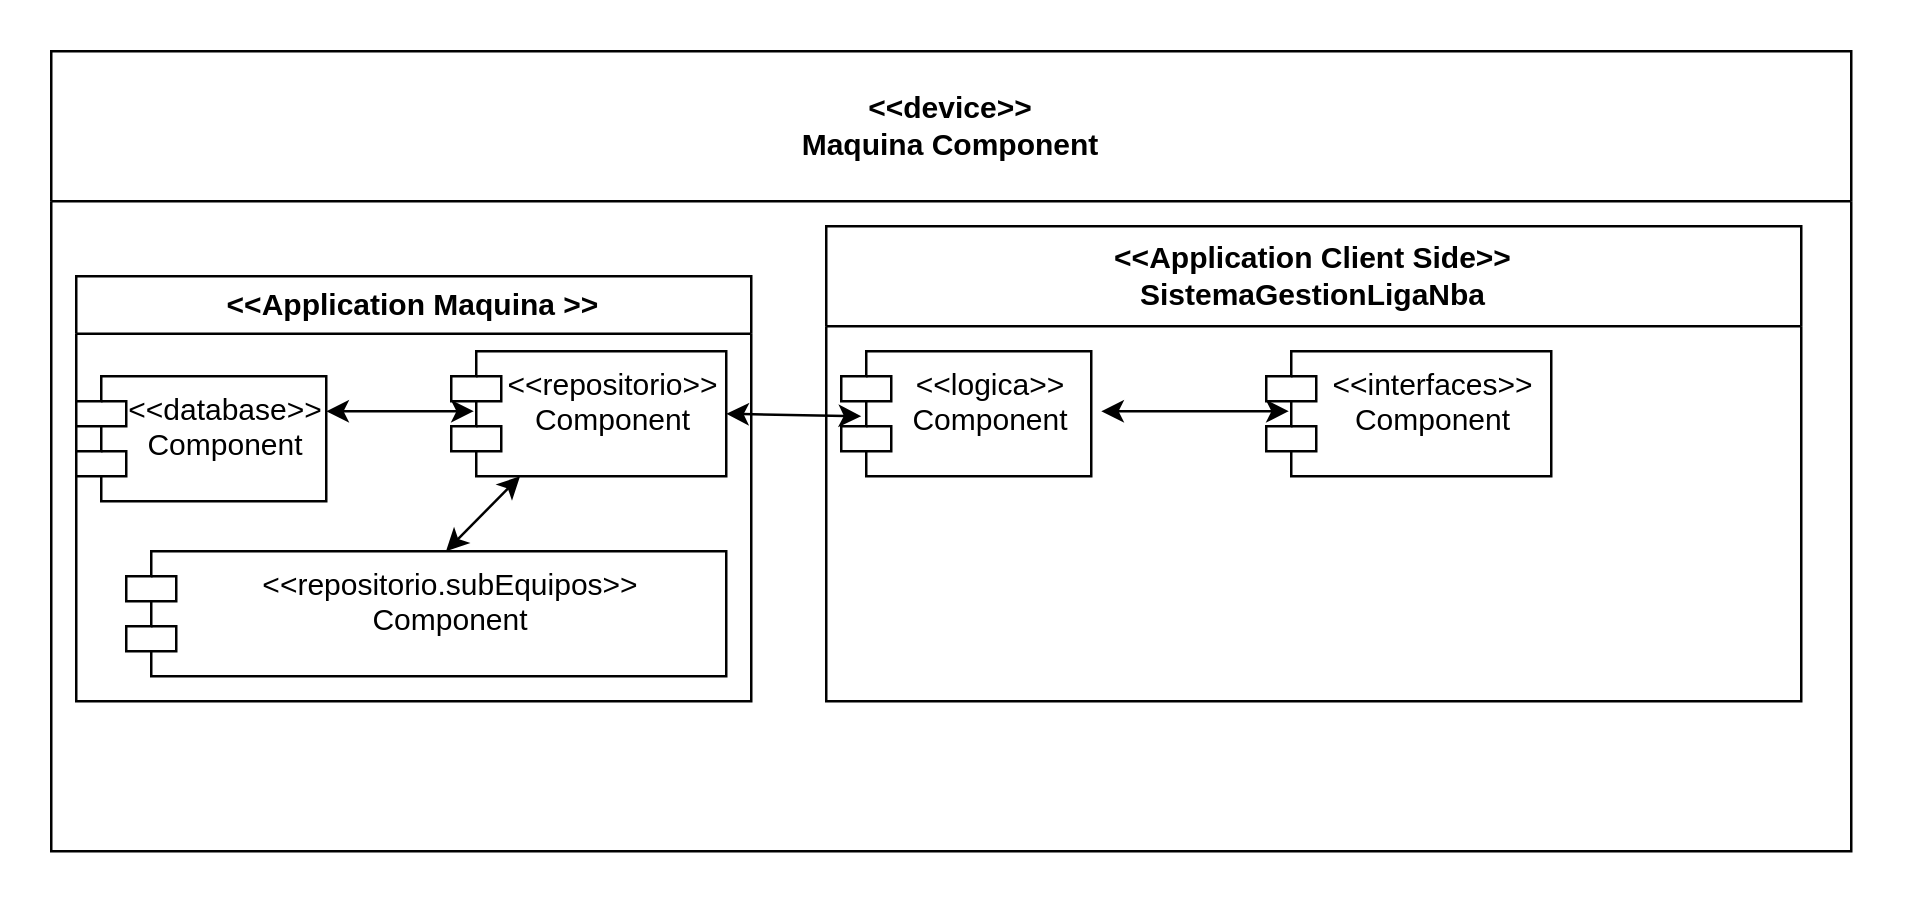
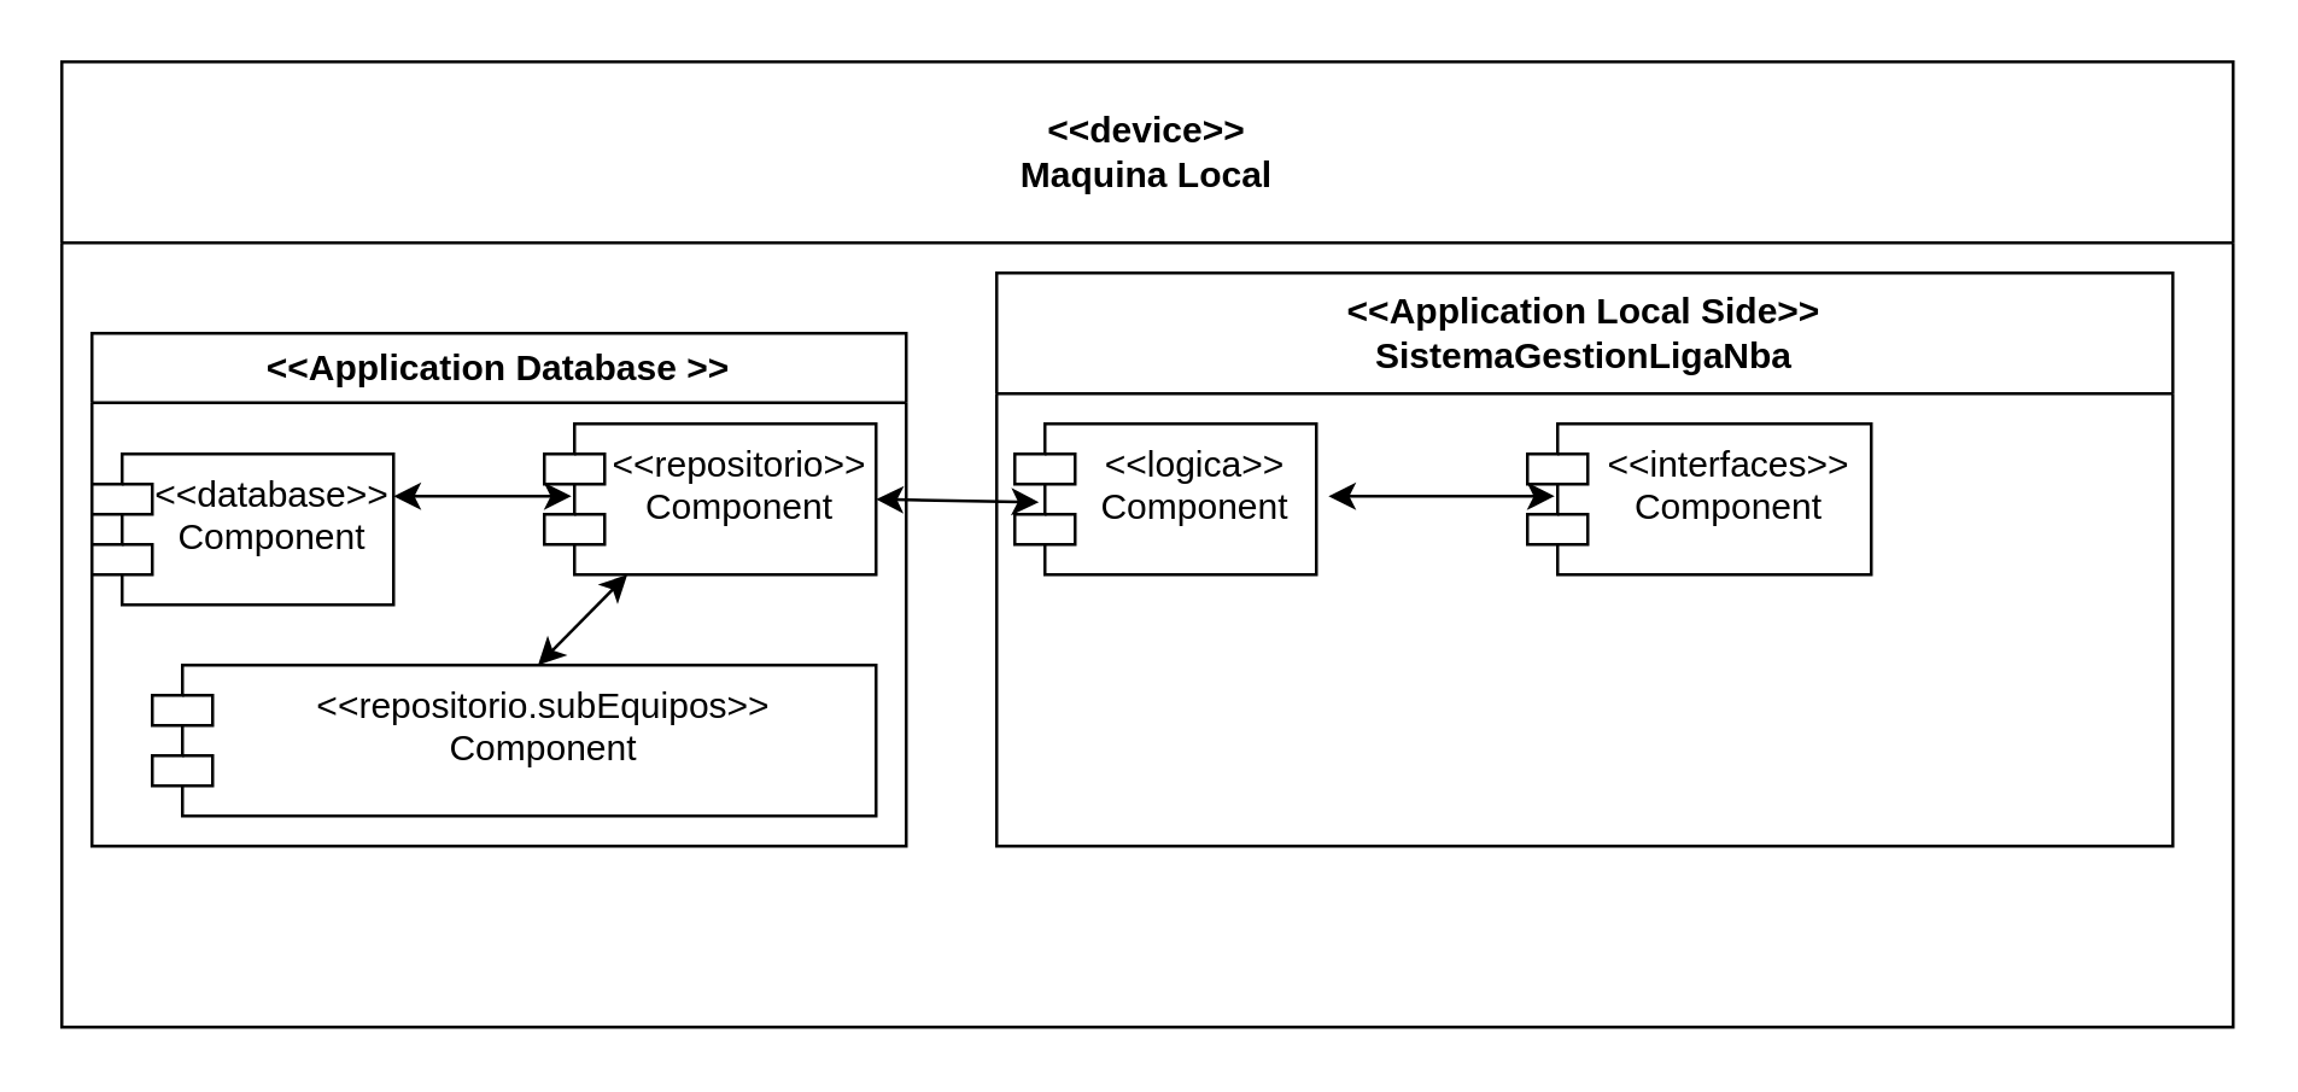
- <mxCell id="2" value="&amp;lt;&amp;lt;device&amp;gt;&amp;gt;&lt;br&gt;Maquina Component" style="swimlane;whiteSpace=wrap;html=1;fillColor=#FFFFFF;fillStyle=solid;gradientColor=none;swimlaneFillColor=#FFFFFF;startSize=60;" vertex="1" parent="1"><mxGeometry x="20" y="20" width="720" height="320" as="geometry" /></mxCell>
+ <mxCell id="2" value="&amp;lt;&amp;lt;device&amp;gt;&amp;gt;&lt;br&gt;Maquina Local" style="swimlane;whiteSpace=wrap;html=1;fillColor=#FFFFFF;fillStyle=solid;gradientColor=none;swimlaneFillColor=#FFFFFF;startSize=60;" vertex="1" parent="1"><mxGeometry x="20" y="20" width="720" height="320" as="geometry" /></mxCell>
- <mxCell id="9" value="&amp;lt;&amp;lt;Application Client Side&amp;gt;&amp;gt;&lt;br&gt;SistemaGestionLigaNba" style="swimlane;whiteSpace=wrap;html=1;fillStyle=solid;fillColor=#FFFFFF;gradientColor=none;startSize=40;" vertex="1" parent="2"><mxGeometry x="310" y="70" width="390" height="190" as="geometry" /></mxCell>
+ <mxCell id="9" value="&amp;lt;&amp;lt;Application Local Side&amp;gt;&amp;gt;&lt;br&gt;SistemaGestionLigaNba" style="swimlane;whiteSpace=wrap;html=1;fillStyle=solid;fillColor=#FFFFFF;gradientColor=none;startSize=40;" vertex="1" parent="2"><mxGeometry x="310" y="70" width="390" height="190" as="geometry" /></mxCell>
- <mxCell id="3" value="&amp;lt;&amp;lt;Application Maquina &amp;gt;&amp;gt;" style="swimlane;whiteSpace=wrap;html=1;fillStyle=solid;fillColor=#FFFFFF;gradientColor=none;" vertex="1" parent="2"><mxGeometry x="10" y="90" width="270" height="170" as="geometry" /></mxCell>
+ <mxCell id="3" value="&amp;lt;&amp;lt;Application Database &amp;gt;&amp;gt;" style="swimlane;whiteSpace=wrap;html=1;fillStyle=solid;fillColor=#FFFFFF;gradientColor=none;" vertex="1" parent="2"><mxGeometry x="10" y="90" width="270" height="170" as="geometry" /></mxCell>
